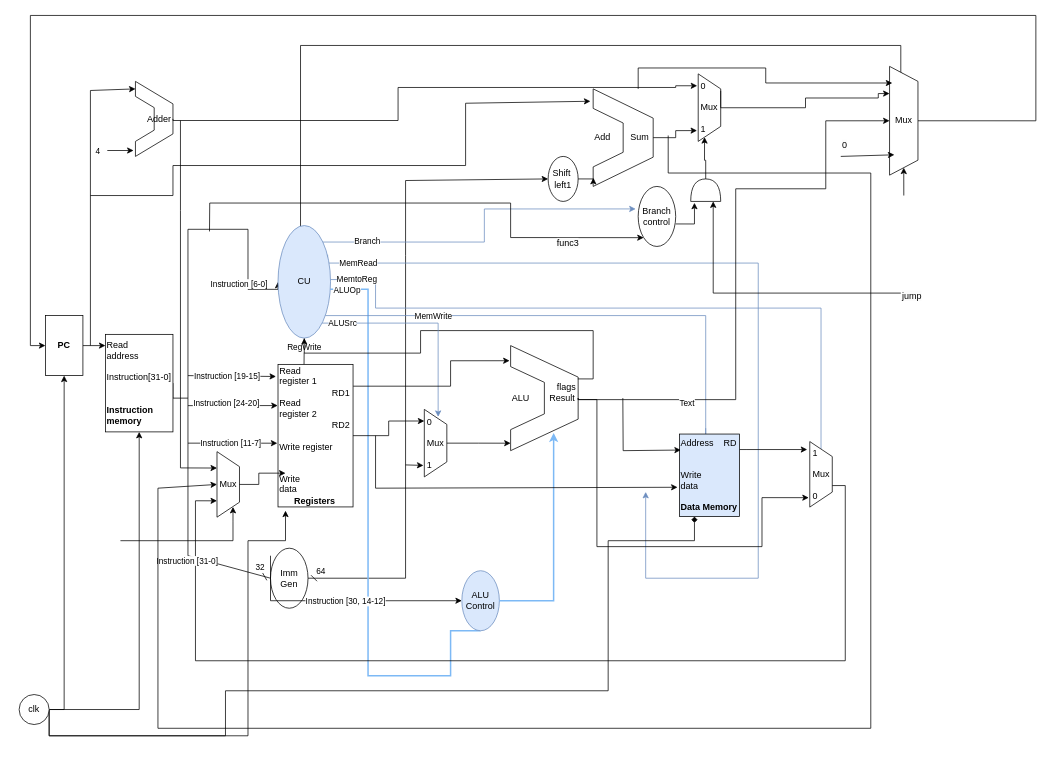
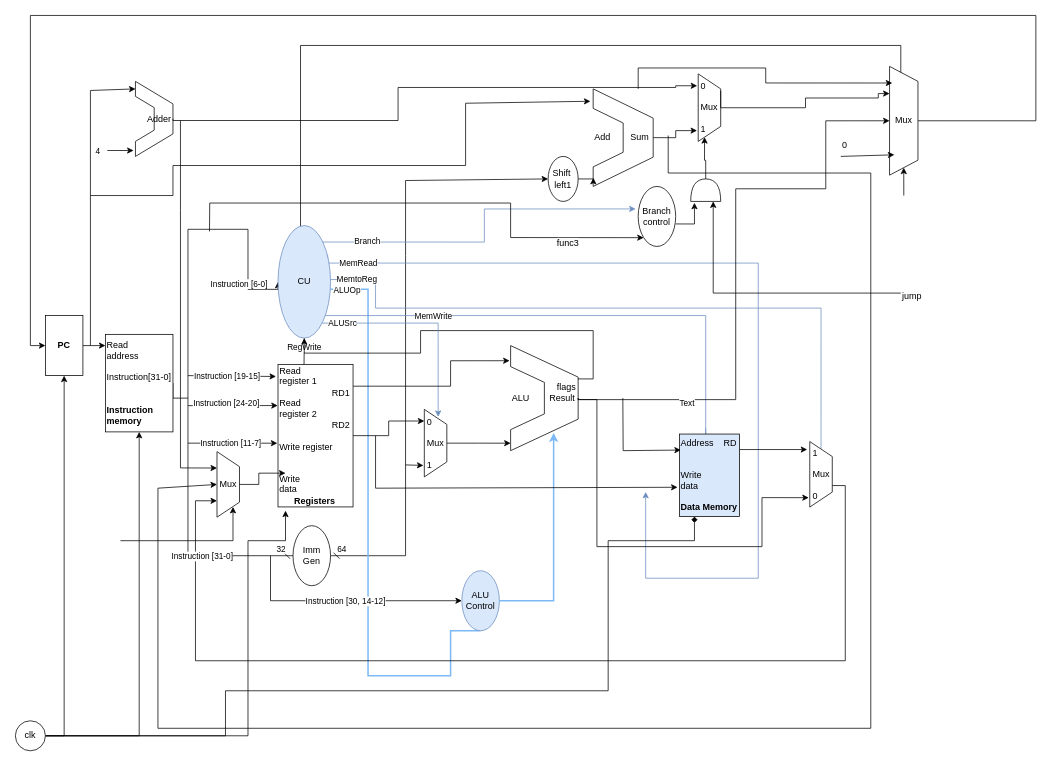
- <mxCell id="11" value="Imm&lt;br&gt;Gen" style="ellipse;whiteSpace=wrap;html=1;" parent="1" vertex="1"><mxGeometry x="360" y="730" width="50" height="80" as="geometry" /></mxCell>
+ <mxCell id="11" value="Imm&lt;br&gt;Gen" style="ellipse;whiteSpace=wrap;html=1;" parent="1" vertex="1"><mxGeometry x="390" y="700" width="50" height="80" as="geometry" /></mxCell>
- <mxCell id="74" value="clk" style="ellipse;whiteSpace=wrap;html=1;aspect=fixed;" parent="1" vertex="1"><mxGeometry x="25" y="925" width="40" height="40" as="geometry" /></mxCell>
+ <mxCell id="74" value="clk" style="ellipse;whiteSpace=wrap;html=1;aspect=fixed;" parent="1" vertex="1"><mxGeometry x="20" y="960" width="40" height="40" as="geometry" /></mxCell>
